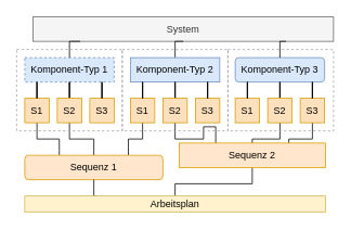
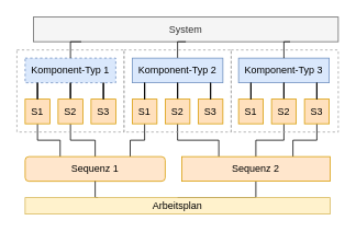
- <mxCell id="6" value="Komponent-Typ 3" style="whiteSpace=wrap;html=1;fillColor=#dae8fc;strokeColor=#6c8ebf;rounded=1;" vertex="1" parent="1"><mxGeometry x="289" y="70" width="110" height="30" as="geometry" /></mxCell>
+ <mxCell id="6" value="Komponent-Typ 3" style="rounded=0;whiteSpace=wrap;html=1;fillColor=#dae8fc;strokeColor=#6c8ebf;" vertex="1" parent="1"><mxGeometry x="289" y="70" width="110" height="30" as="geometry" /></mxCell>
- <mxCell id="27" value="Sequenz 2" style="rounded=0;whiteSpace=wrap;html=1;fillColor=#ffe6cc;strokeColor=#d79b00;" vertex="1" parent="1"><mxGeometry x="220" y="175" width="180" height="30" as="geometry" /></mxCell>
+ <mxCell id="27" value="Sequenz 2" style="rounded=0;whiteSpace=wrap;html=1;fillColor=#ffe6cc;strokeColor=#d79b00;" vertex="1" parent="1"><mxGeometry x="220" y="190" width="180" height="30" as="geometry" /></mxCell>
